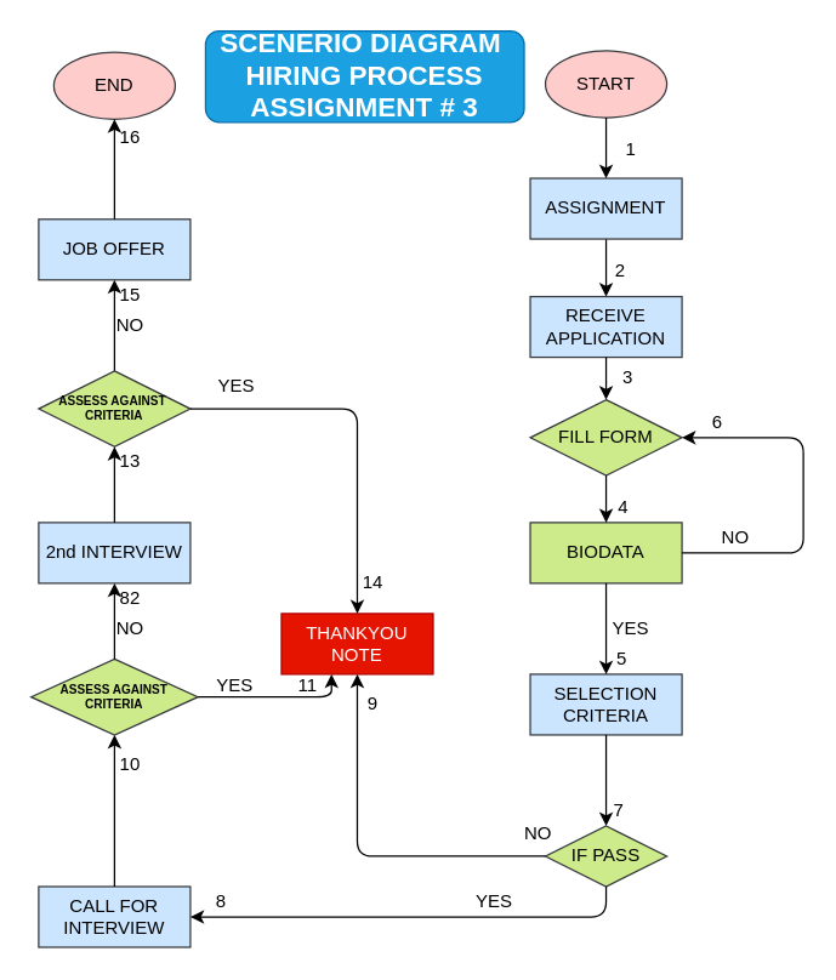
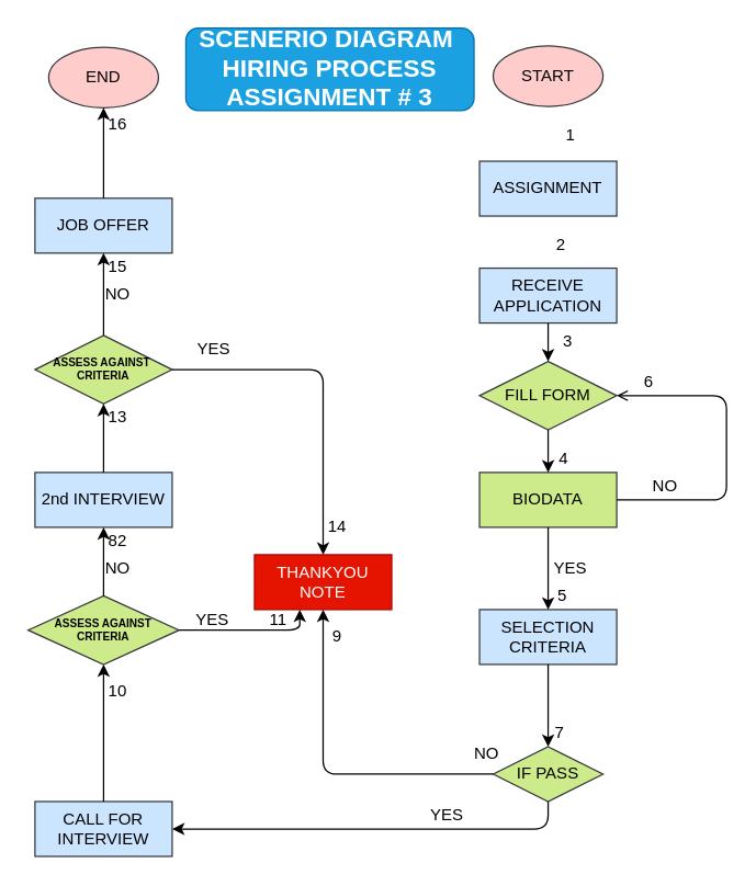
- <mxCell id="17" value="" style="endArrow=classic;html=1;exitX=0.5;exitY=1;exitDx=0;exitDy=0;entryX=0.5;entryY=0;entryDx=0;entryDy=0;" parent="1" source="2" target="4" edge="1"><mxGeometry width="50" height="50" relative="1" as="geometry"><mxPoint x="419" y="164" as="sourcePoint" /><mxPoint x="469" y="114" as="targetPoint" /></mxGeometry></mxCell>
- <mxCell id="3" value="" style="edgeStyle=none;html=1;" parent="1" source="4" target="5" edge="1"><mxGeometry relative="1" as="geometry" /></mxCell>
- <mxCell id="21" value="" style="endArrow=classic;html=1;exitX=1;exitY=0.5;exitDx=0;exitDy=0;entryX=1;entryY=0.5;entryDx=0;entryDy=0;" parent="1" source="7" target="6" edge="1"><mxGeometry width="50" height="50" relative="1" as="geometry"><mxPoint x="519" y="374" as="sourcePoint" /><mxPoint x="399" y="314" as="targetPoint" /><Array as="points"><mxPoint x="529" y="364" /><mxPoint x="529" y="288" /></Array></mxGeometry></mxCell>
+ <mxCell id="21" value="" style="endArrow=open;html=1;exitX=1;exitY=0.5;exitDx=0;exitDy=0;entryX=1;entryY=0.5;entryDx=0;entryDy=0;" parent="1" source="7" target="6" edge="1"><mxGeometry width="50" height="50" relative="1" as="geometry"><mxPoint x="519" y="374" as="sourcePoint" /><mxPoint x="399" y="314" as="targetPoint" /><Array as="points"><mxPoint x="529" y="364" /><mxPoint x="529" y="288" /></Array></mxGeometry></mxCell>
- <mxCell id="47" value="8" style="text;html=1;align=center;verticalAlign=middle;resizable=0;points=[];autosize=1;strokeColor=none;fillColor=none;" parent="1" vertex="1"><mxGeometry x="135" y="584" width="20" height="20" as="geometry" /></mxCell>
